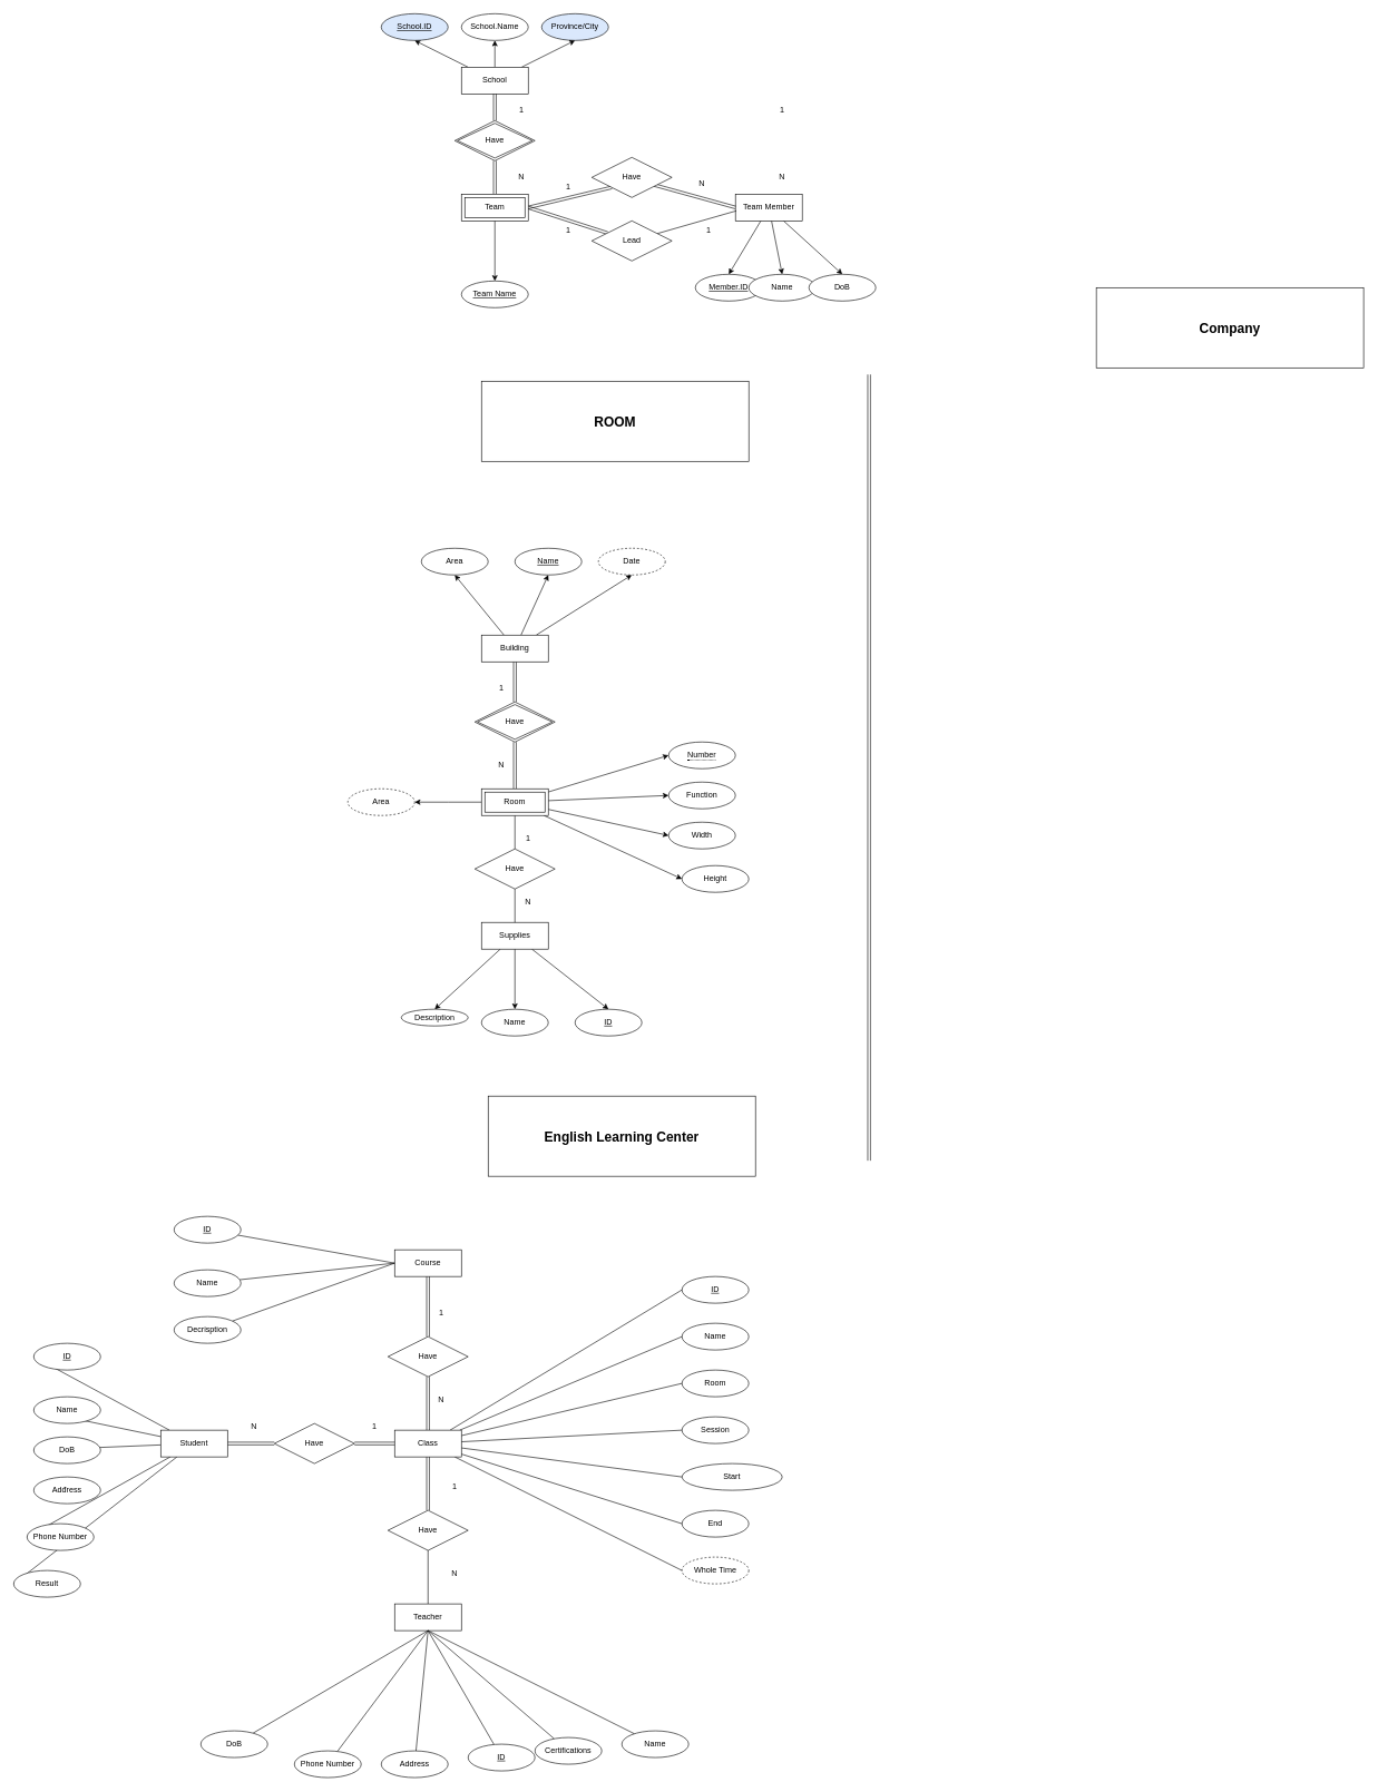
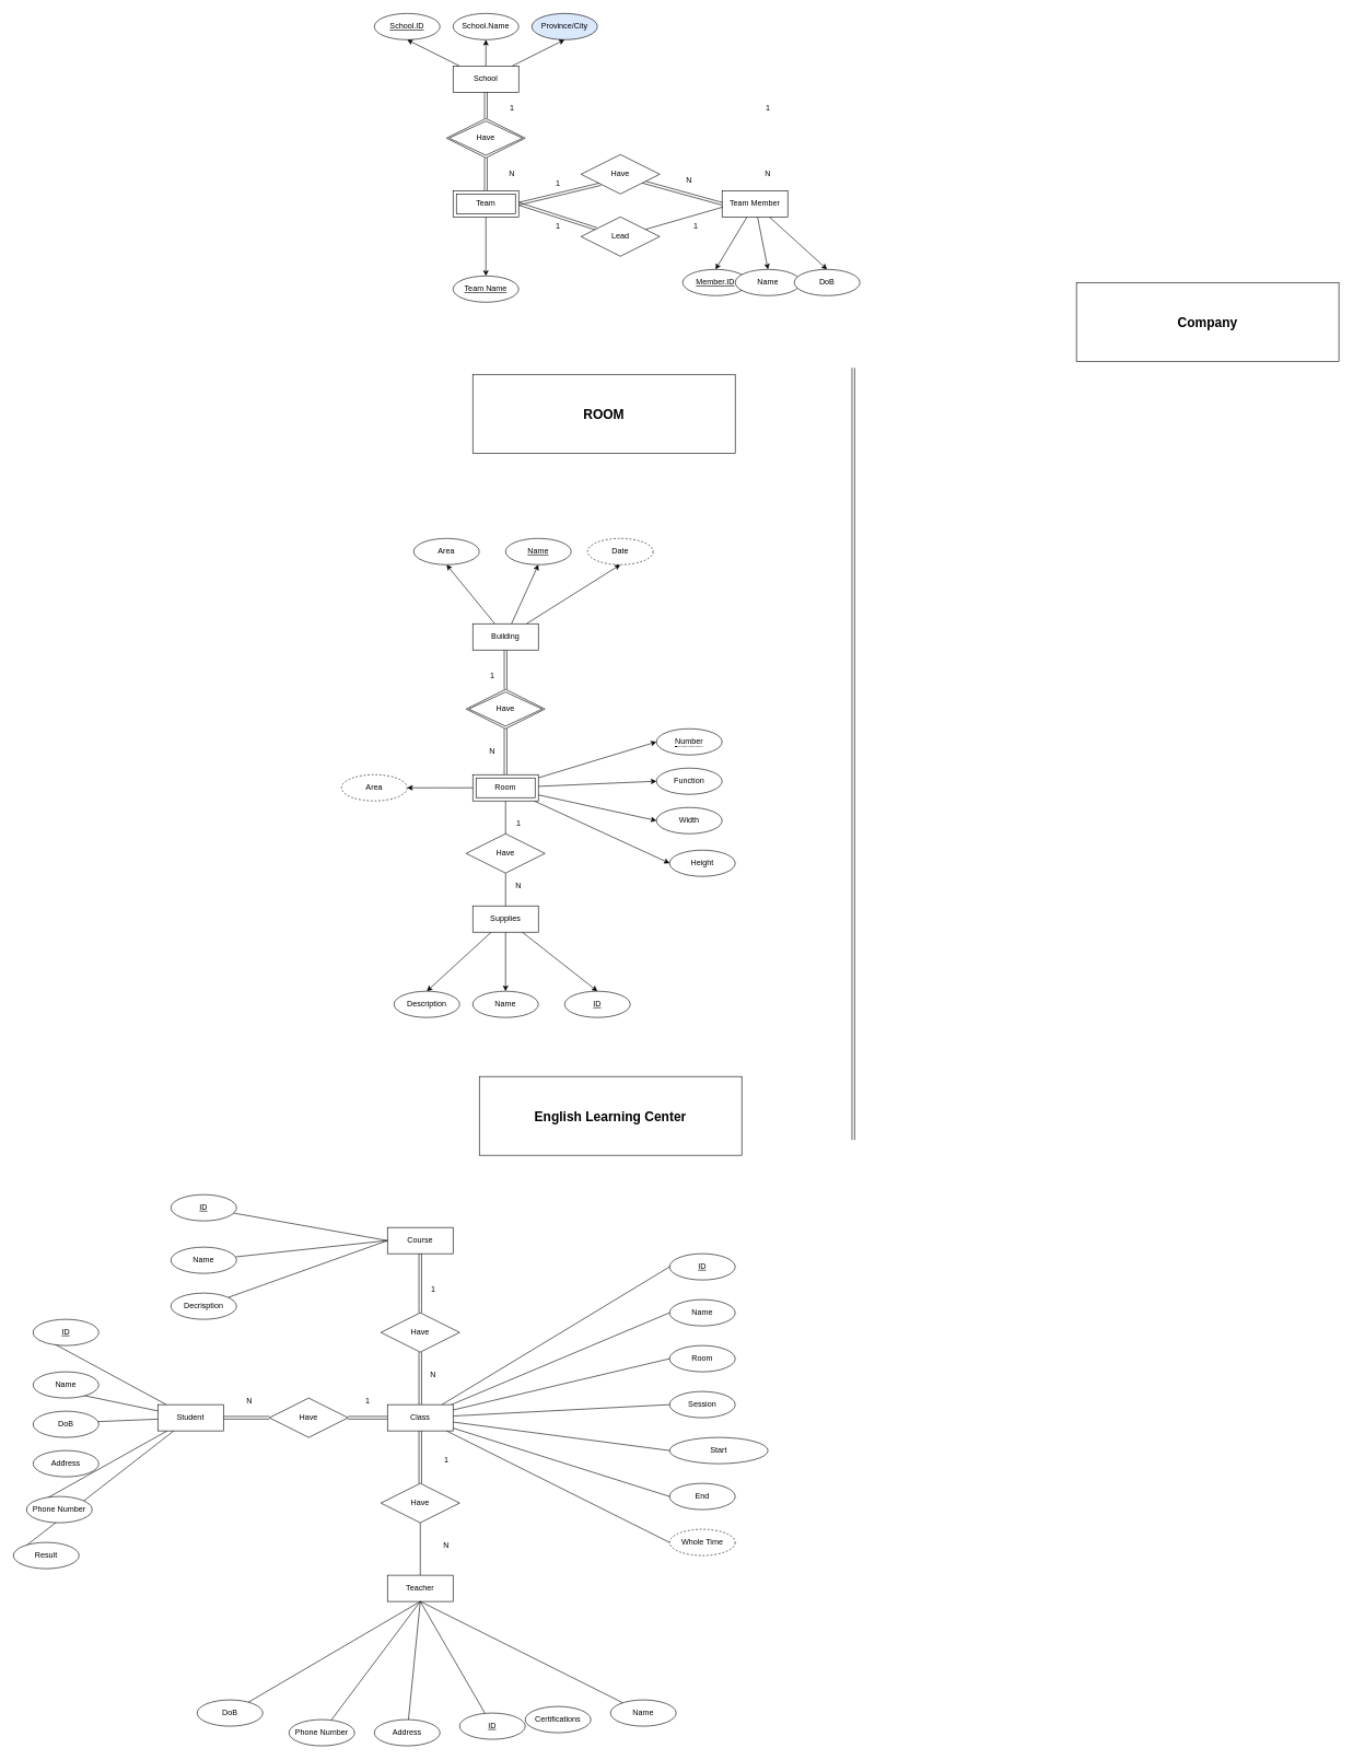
- <mxCell id="11" value="&lt;u&gt;School.ID&lt;/u&gt;" style="ellipse;whiteSpace=wrap;html=1;align=center;fillColor=#dae8fc;" parent="1" vertex="1"><mxGeometry x="570" y="20" width="100" height="40" as="geometry" /></mxCell>
+ <mxCell id="11" value="&lt;u&gt;School.ID&lt;/u&gt;" style="ellipse;whiteSpace=wrap;html=1;align=center;" parent="1" vertex="1"><mxGeometry x="570" y="20" width="100" height="40" as="geometry" /></mxCell>
- <mxCell id="60" value="Description" style="ellipse;whiteSpace=wrap;html=1;align=center;" parent="1" vertex="1"><mxGeometry x="600" y="1510" width="100" height="25" as="geometry" /></mxCell>
+ <mxCell id="60" value="Description" style="ellipse;whiteSpace=wrap;html=1;align=center;" parent="1" vertex="1"><mxGeometry x="600" y="1510" width="100" height="40" as="geometry" /></mxCell>
- <mxCell id="108" style="rounded=0;orthogonalLoop=1;jettySize=auto;html=1;endArrow=none;endFill=0;entryX=0.5;entryY=1;entryDx=0;entryDy=0;" parent="1" source="109" edge="1" target="97"><mxGeometry relative="1" as="geometry"><mxPoint x="620" y="2450" as="targetPoint" /></mxGeometry></mxCell>
